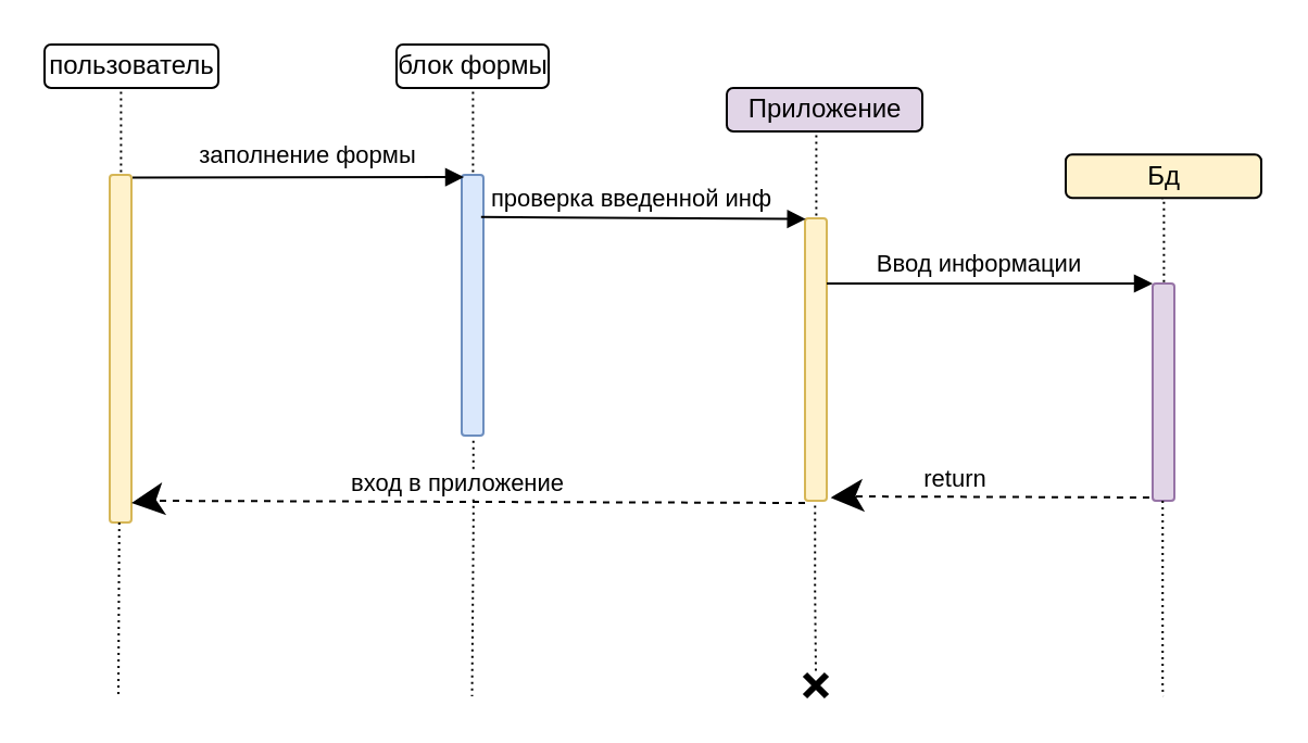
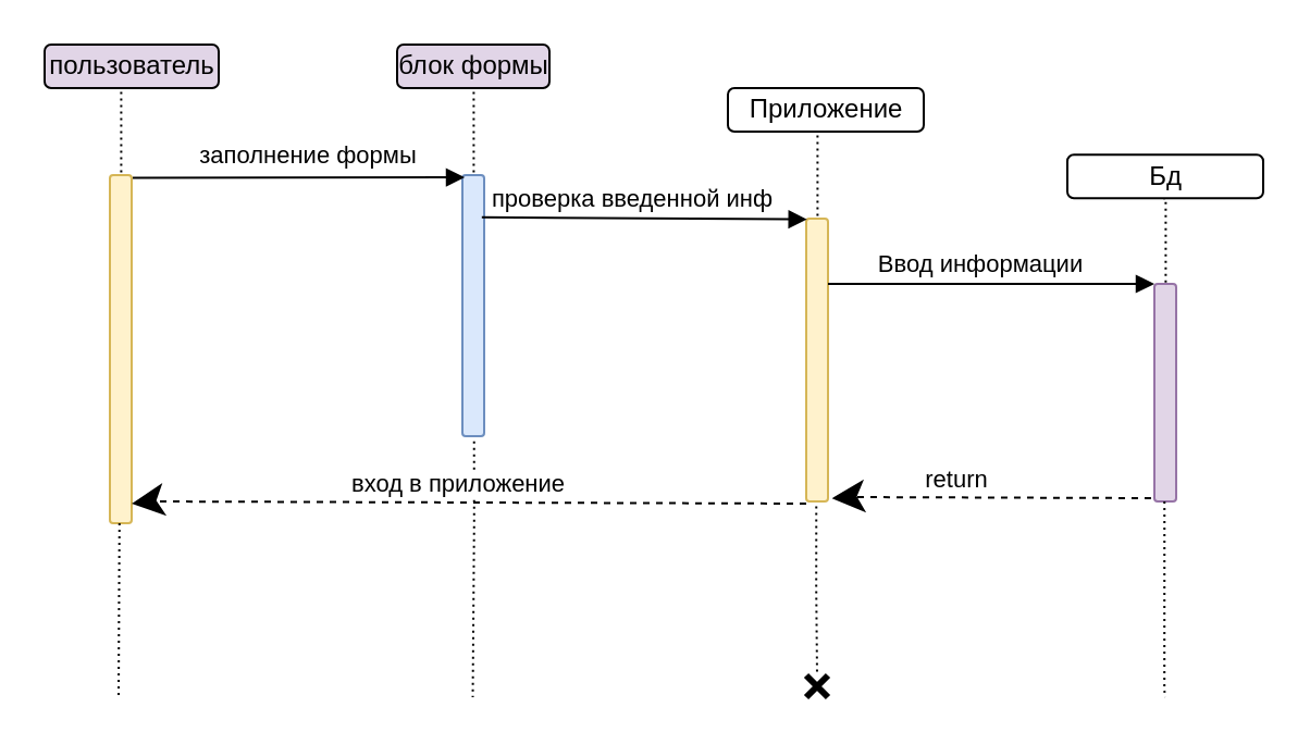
- <mxCell id="11" value="пользователь" style="html=1;rounded=1;" vertex="1" parent="1"><mxGeometry x="20" y="20" width="80" height="20" as="geometry" /></mxCell>
+ <mxCell id="11" value="пользователь" style="html=1;rounded=1;fillColor=#e1d5e7;" vertex="1" parent="1"><mxGeometry x="20" y="20" width="80" height="20" as="geometry" /></mxCell>
- <mxCell id="14" value="блок формы" style="html=1;rounded=1;" vertex="1" parent="1"><mxGeometry x="182" y="20" width="70" height="20" as="geometry" /></mxCell>
+ <mxCell id="14" value="блок формы" style="html=1;rounded=1;fillColor=#e1d5e7;" vertex="1" parent="1"><mxGeometry x="182" y="20" width="70" height="20" as="geometry" /></mxCell>
- <mxCell id="16" value="Приложение" style="html=1;rounded=1;fillColor=#e1d5e7;" vertex="1" parent="1"><mxGeometry x="334" y="40" width="90" height="20" as="geometry" /></mxCell>
+ <mxCell id="16" value="Приложение" style="html=1;rounded=1;" vertex="1" parent="1"><mxGeometry x="334" y="40" width="90" height="20" as="geometry" /></mxCell>
- <mxCell id="18" value="Бд" style="html=1;rounded=1;fillColor=#fff2cc;" vertex="1" parent="1"><mxGeometry x="490" y="70.64" width="90" height="20" as="geometry" /></mxCell>
+ <mxCell id="18" value="Бд" style="html=1;rounded=1;" vertex="1" parent="1"><mxGeometry x="490" y="70.64" width="90" height="20" as="geometry" /></mxCell>
